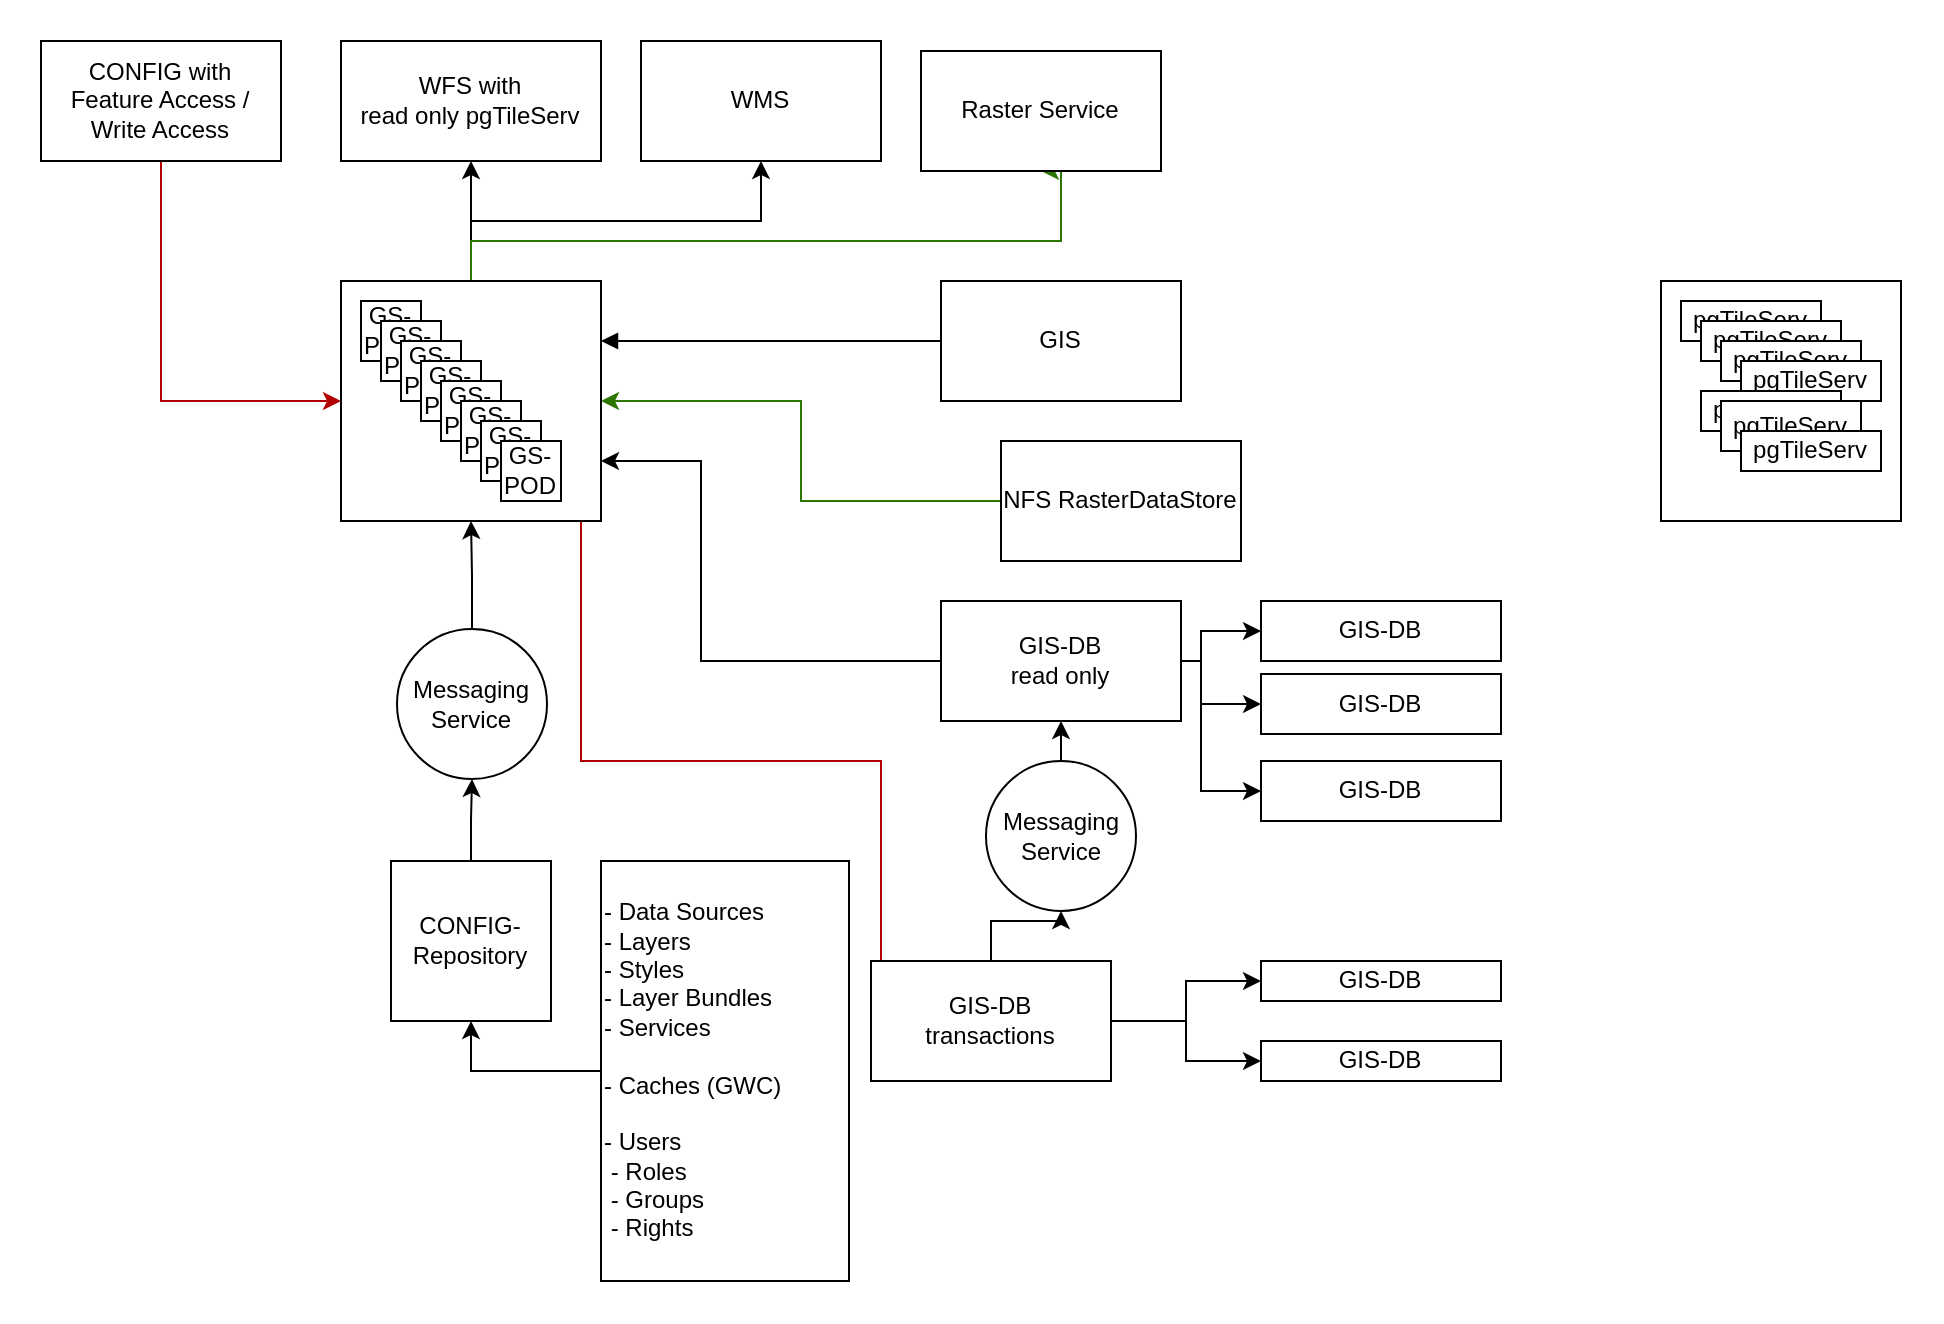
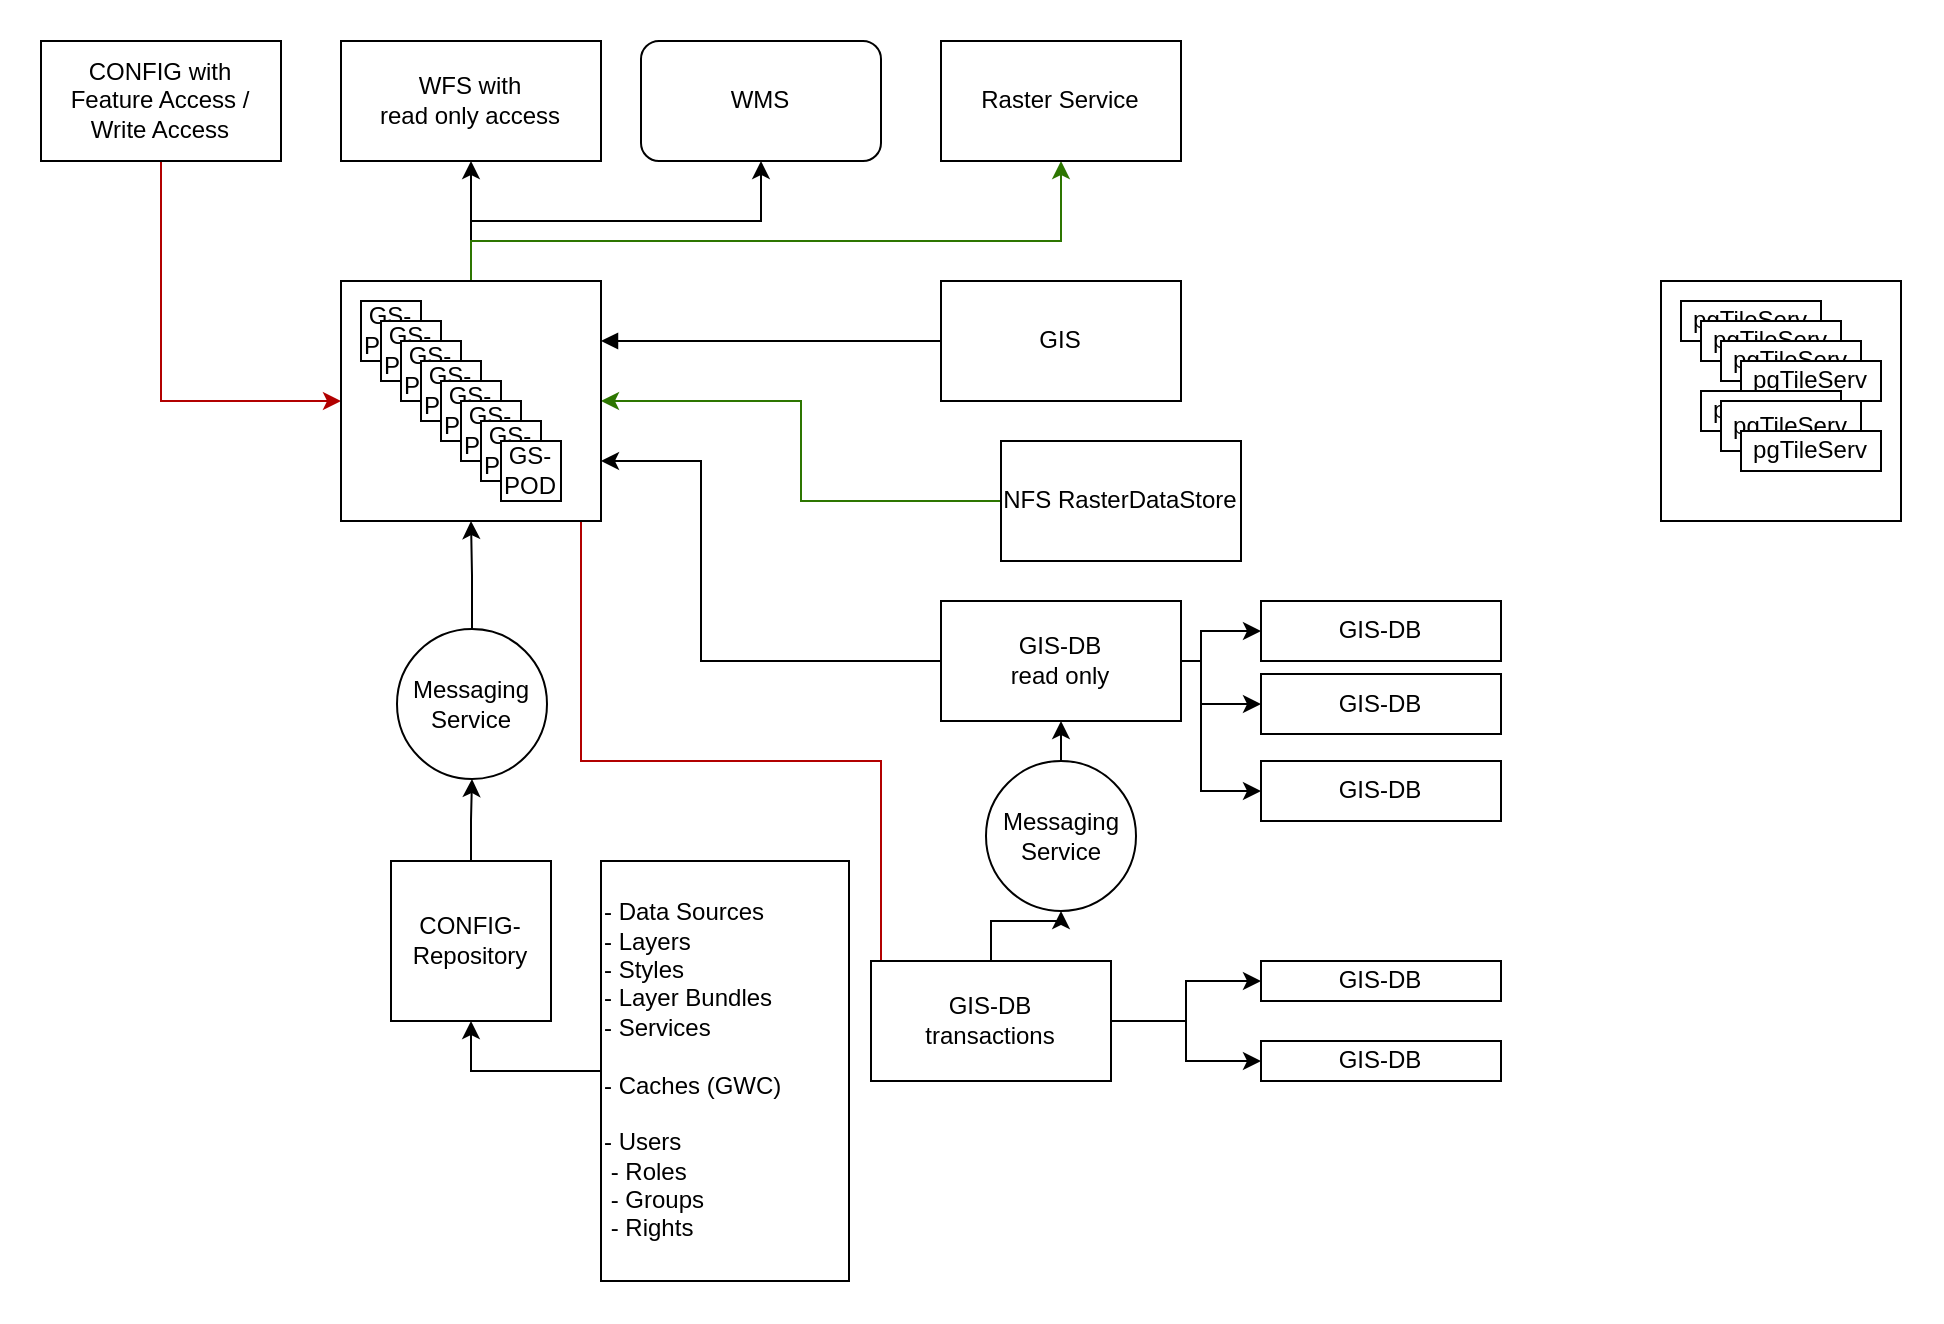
- <mxCell id="26" value="&lt;div&gt;WFS with&lt;/div&gt;&lt;div&gt;read only pgTileServ&lt;br&gt;&lt;/div&gt;" style="rounded=0;whiteSpace=wrap;html=1;" vertex="1" parent="1"><mxGeometry x="170" y="20" width="130" height="60" as="geometry" /></mxCell>
+ <mxCell id="26" value="&lt;div&gt;WFS with&lt;/div&gt;&lt;div&gt;read only access&lt;br&gt;&lt;/div&gt;" style="rounded=0;whiteSpace=wrap;html=1;" vertex="1" parent="1"><mxGeometry x="170" y="20" width="130" height="60" as="geometry" /></mxCell>
- <mxCell id="27" value="WMS" style="rounded=0;whiteSpace=wrap;html=1;" vertex="1" parent="1"><mxGeometry x="320" y="20" width="120" height="60" as="geometry" /></mxCell>
+ <mxCell id="27" value="WMS" style="whiteSpace=wrap;html=1;rounded=1;" vertex="1" parent="1"><mxGeometry x="320" y="20" width="120" height="60" as="geometry" /></mxCell>
- <mxCell id="28" value="Raster Service" style="rounded=0;whiteSpace=wrap;html=1;" vertex="1" parent="1"><mxGeometry x="460" y="25" width="120" height="60" as="geometry" /></mxCell>
+ <mxCell id="28" value="Raster Service" style="rounded=0;whiteSpace=wrap;html=1;" vertex="1" parent="1"><mxGeometry x="470" y="20" width="120" height="60" as="geometry" /></mxCell>
